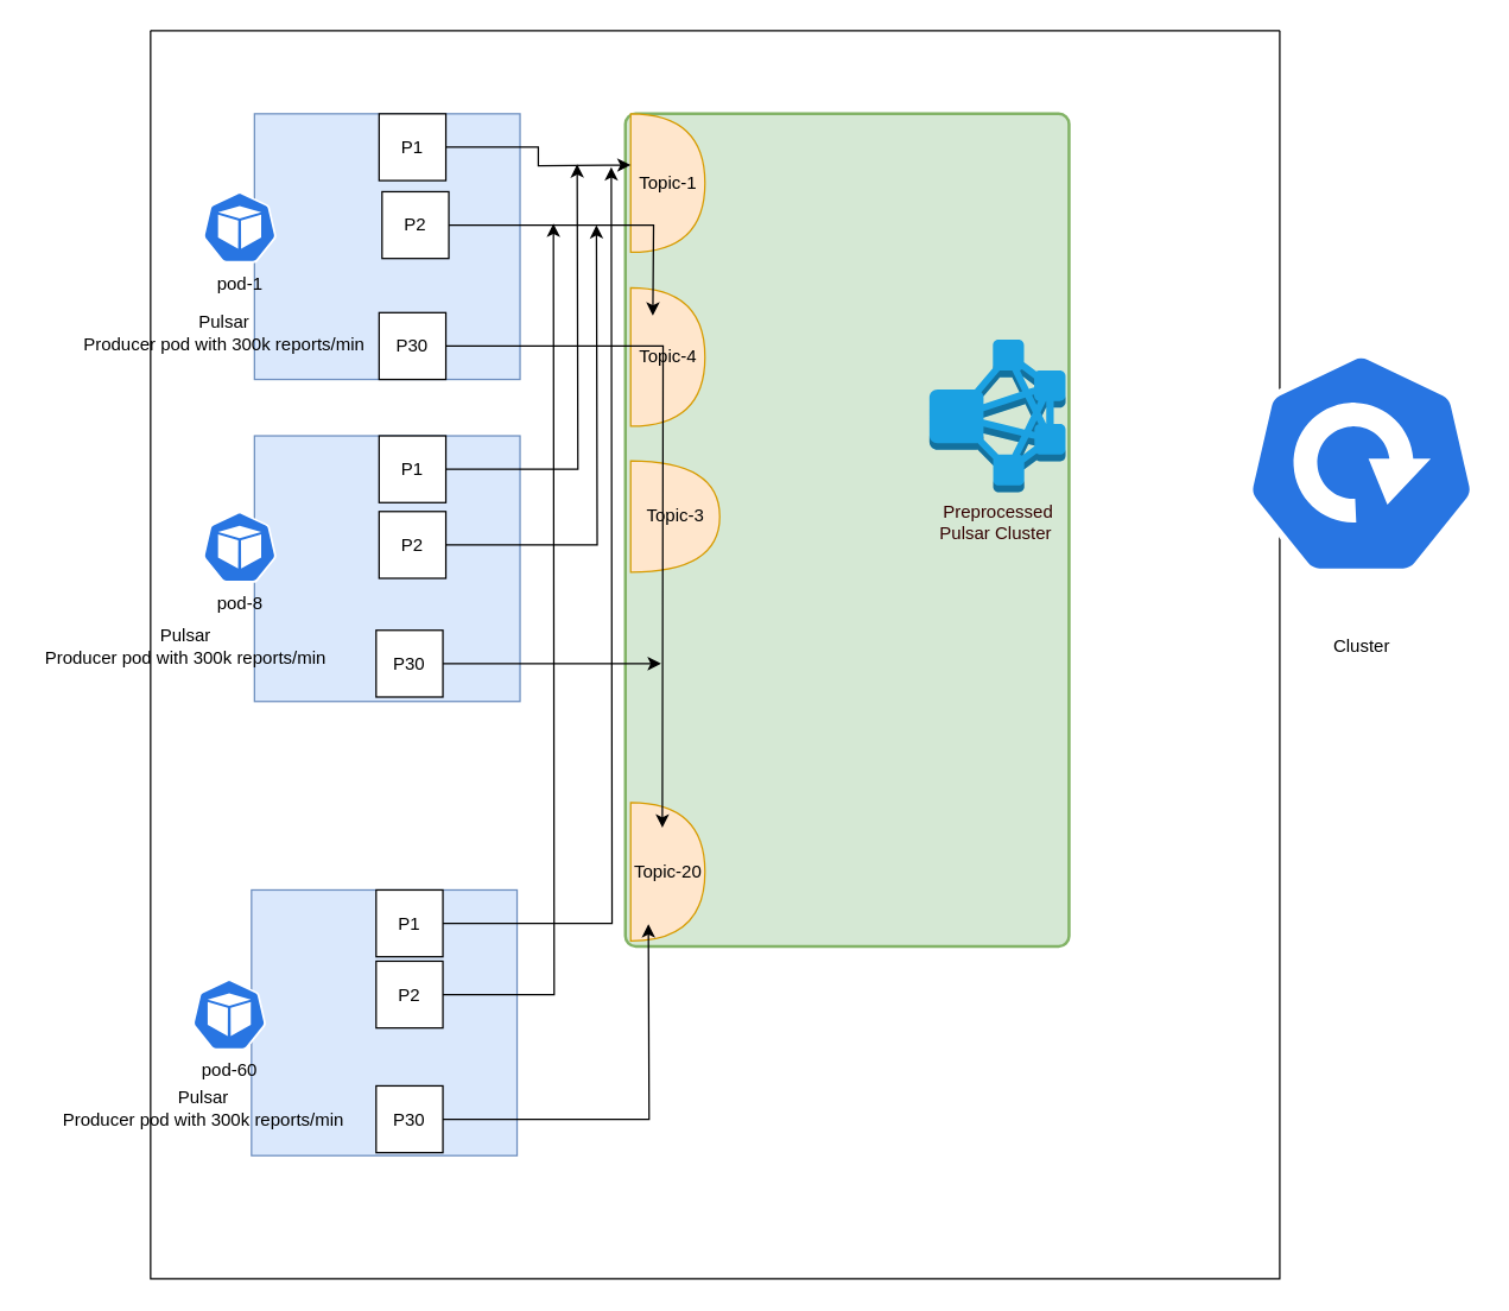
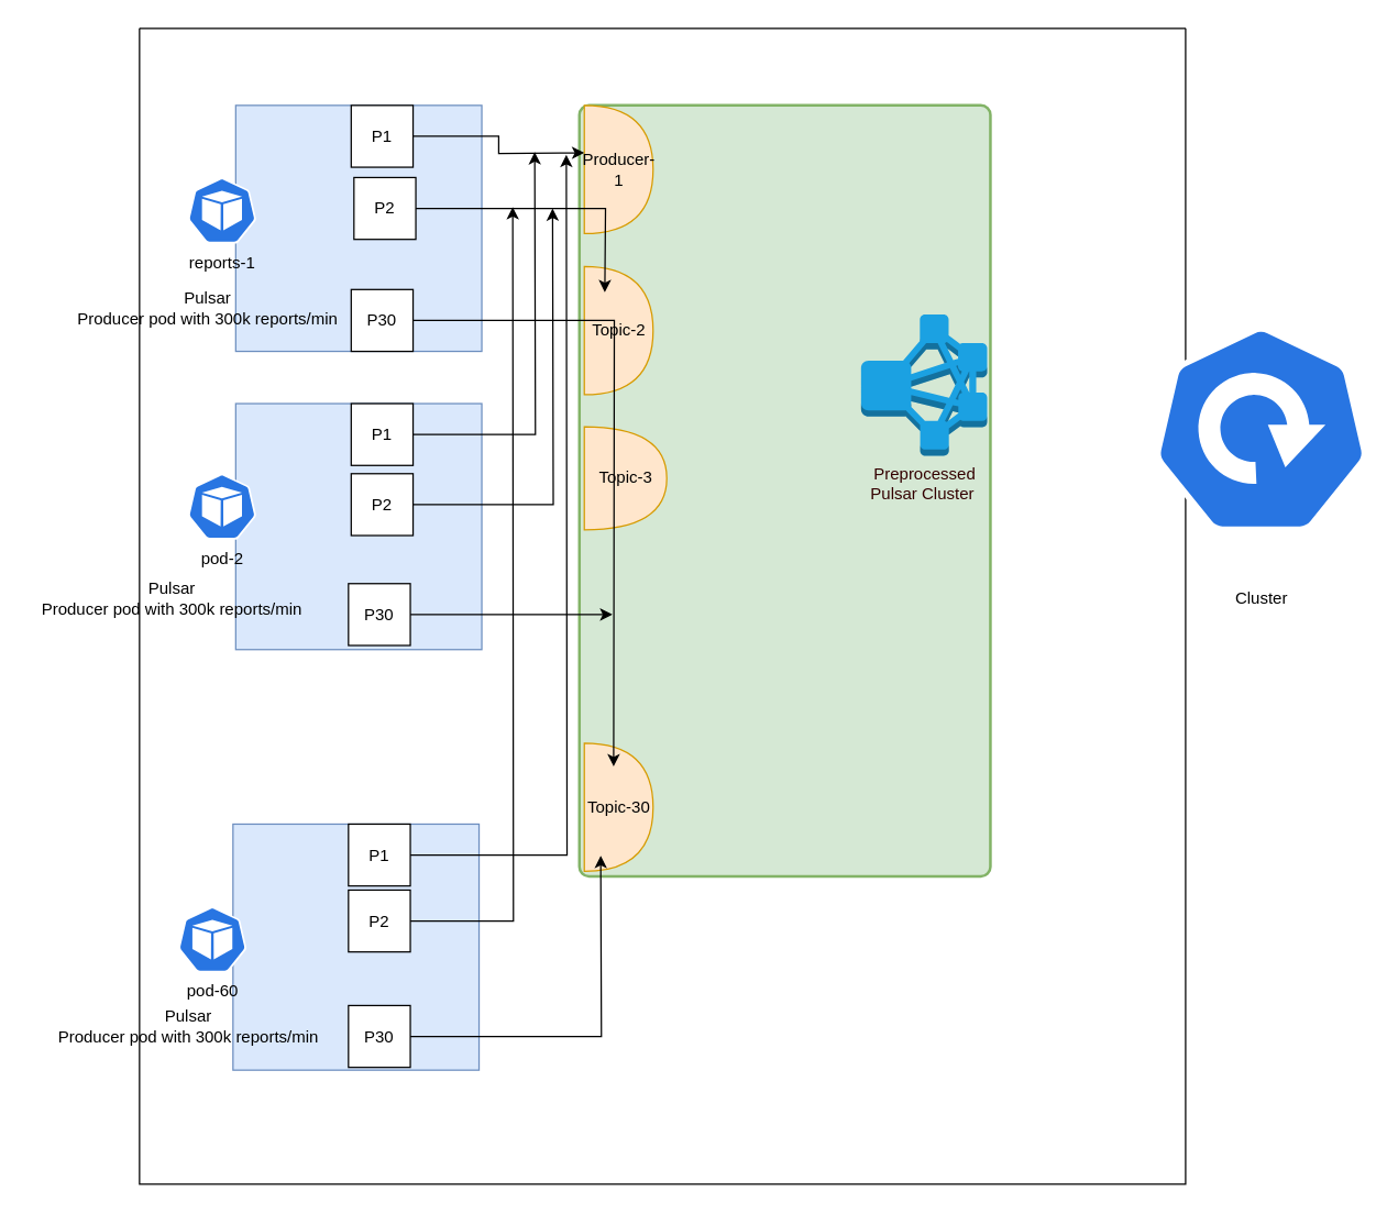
- <mxCell id="5" value="Topic-1" style="shape=or;whiteSpace=wrap;html=1;fillColor=#ffe6cc;strokeColor=#d79b00;" vertex="1" parent="2"><mxGeometry x="3.574" width="50.032" height="93.301" as="geometry" /></mxCell>
+ <mxCell id="5" value="Producer-1" style="shape=or;whiteSpace=wrap;html=1;fillColor=#ffe6cc;strokeColor=#d79b00;" vertex="1" parent="2"><mxGeometry x="3.574" width="50.032" height="93.301" as="geometry" /></mxCell>
- <mxCell id="31" value="pod-1" style="sketch=0;html=1;dashed=0;whitespace=wrap;fillColor=#2875E2;strokeColor=#ffffff;points=[[0.005,0.63,0],[0.1,0.2,0],[0.9,0.2,0],[0.5,0,0],[0.995,0.63,0],[0.72,0.99,0],[0.5,1,0],[0.28,0.99,0]];verticalLabelPosition=bottom;align=center;verticalAlign=top;shape=mxgraph.kubernetes.icon;prIcon=pod" vertex="1" parent="30"><mxGeometry x="35" y="108.5" width="50" height="48" as="geometry" /></mxCell>
+ <mxCell id="31" value="reports-1" style="sketch=0;html=1;dashed=0;whitespace=wrap;fillColor=#2875E2;strokeColor=#ffffff;points=[[0.005,0.63,0],[0.1,0.2,0],[0.9,0.2,0],[0.5,0,0],[0.995,0.63,0],[0.72,0.99,0],[0.5,1,0],[0.28,0.99,0]];verticalLabelPosition=bottom;align=center;verticalAlign=top;shape=mxgraph.kubernetes.icon;prIcon=pod" vertex="1" parent="30"><mxGeometry x="35" y="108.5" width="50" height="48" as="geometry" /></mxCell>
- <mxCell id="6" value="Topic-4" style="shape=or;whiteSpace=wrap;html=1;fillColor=#ffe6cc;strokeColor=#d79b00;" vertex="1" parent="2"><mxGeometry x="3.574" y="117.224" width="50.032" height="93.301" as="geometry" /></mxCell>
+ <mxCell id="6" value="Topic-2" style="shape=or;whiteSpace=wrap;html=1;fillColor=#ffe6cc;strokeColor=#d79b00;" vertex="1" parent="2"><mxGeometry x="3.574" y="117.224" width="50.032" height="93.301" as="geometry" /></mxCell>
- <mxCell id="32" value="pod-8" style="sketch=0;html=1;dashed=0;whitespace=wrap;fillColor=#2875E2;strokeColor=#ffffff;points=[[0.005,0.63,0],[0.1,0.2,0],[0.9,0.2,0],[0.5,0,0],[0.995,0.63,0],[0.72,0.99,0],[0.5,1,0],[0.28,0.99,0]];verticalLabelPosition=bottom;align=center;verticalAlign=top;shape=mxgraph.kubernetes.icon;prIcon=pod" vertex="1" parent="30"><mxGeometry x="35" y="324" width="50" height="48" as="geometry" /></mxCell>
+ <mxCell id="32" value="pod-2" style="sketch=0;html=1;dashed=0;whitespace=wrap;fillColor=#2875E2;strokeColor=#ffffff;points=[[0.005,0.63,0],[0.1,0.2,0],[0.9,0.2,0],[0.5,0,0],[0.995,0.63,0],[0.72,0.99,0],[0.5,1,0],[0.28,0.99,0]];verticalLabelPosition=bottom;align=center;verticalAlign=top;shape=mxgraph.kubernetes.icon;prIcon=pod" vertex="1" parent="30"><mxGeometry x="35" y="324" width="50" height="48" as="geometry" /></mxCell>
- <mxCell id="8" value="Topic-20" style="shape=or;whiteSpace=wrap;html=1;fillColor=#ffe6cc;strokeColor=#d79b00;" vertex="1" parent="2"><mxGeometry x="3.574" y="464.111" width="50.032" height="93.301" as="geometry" /></mxCell>
+ <mxCell id="8" value="Topic-30" style="shape=or;whiteSpace=wrap;html=1;fillColor=#ffe6cc;strokeColor=#d79b00;" vertex="1" parent="2"><mxGeometry x="3.574" y="464.111" width="50.032" height="93.301" as="geometry" /></mxCell>
